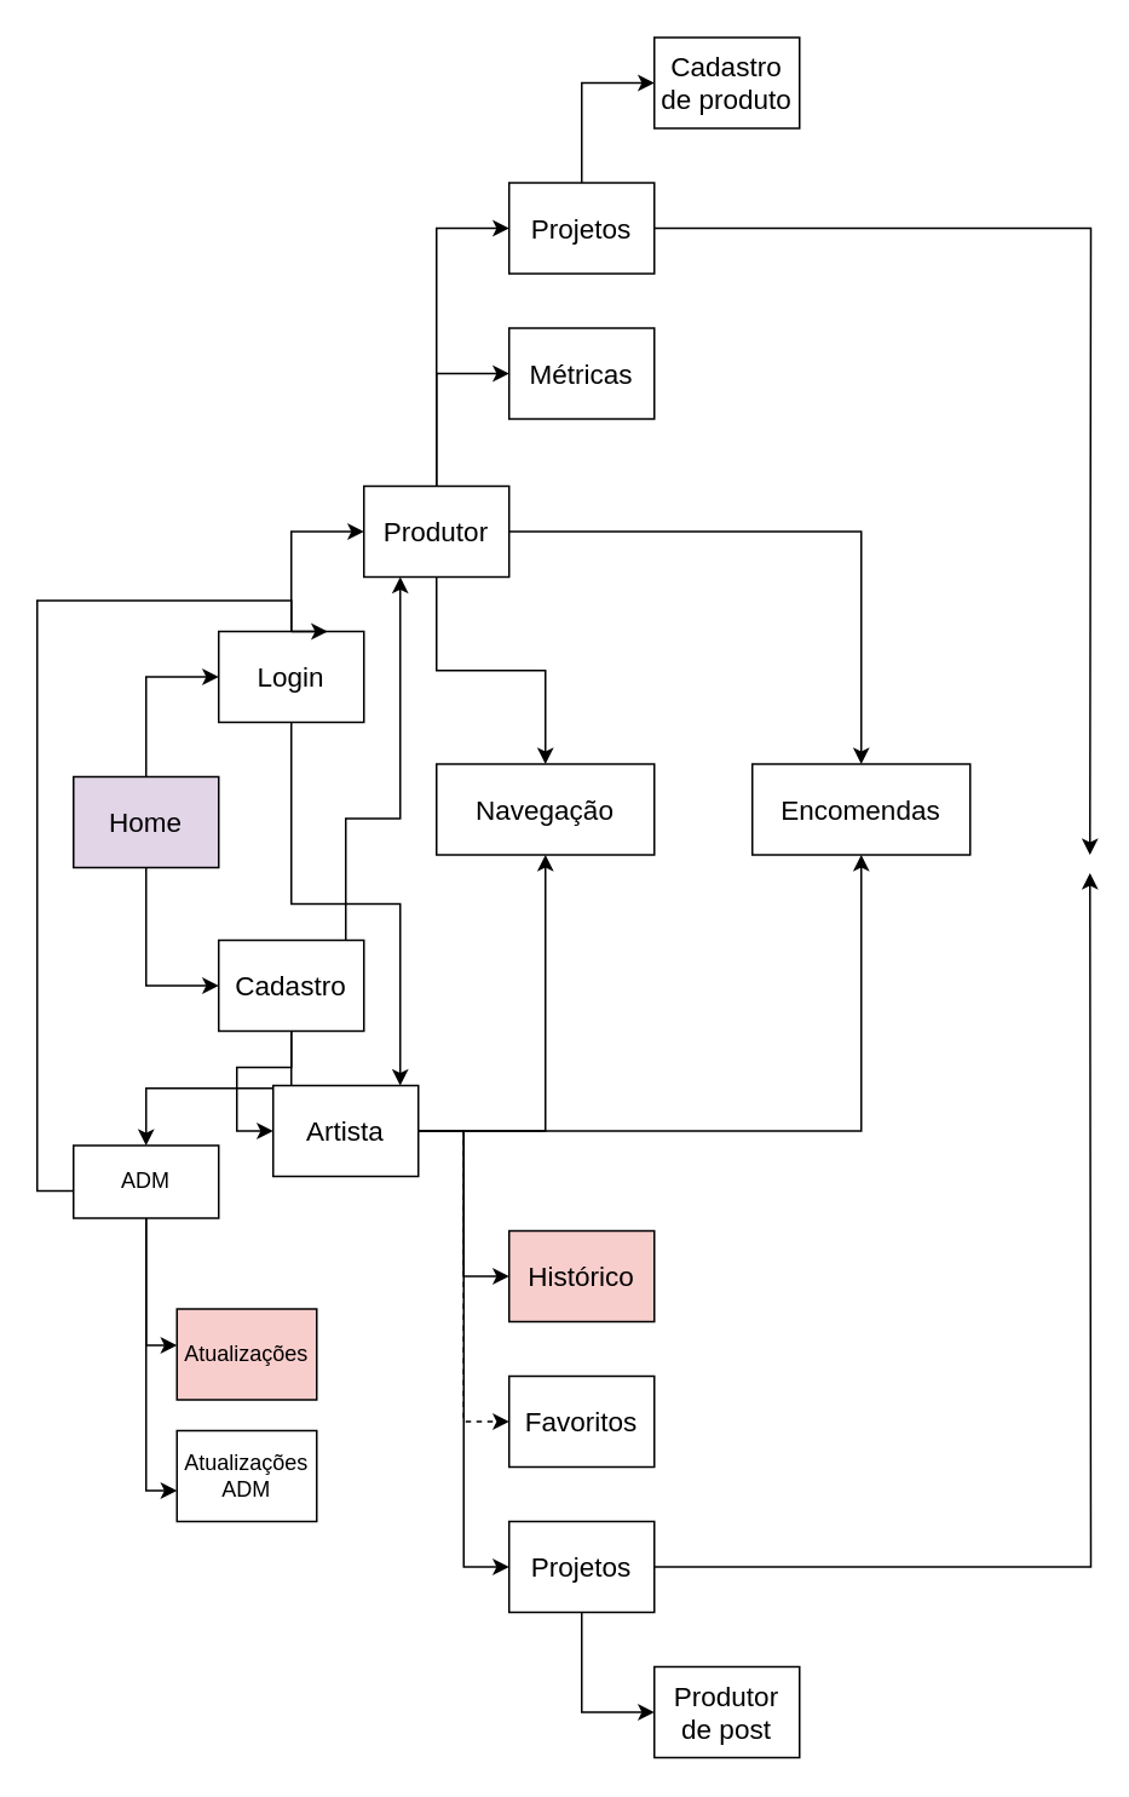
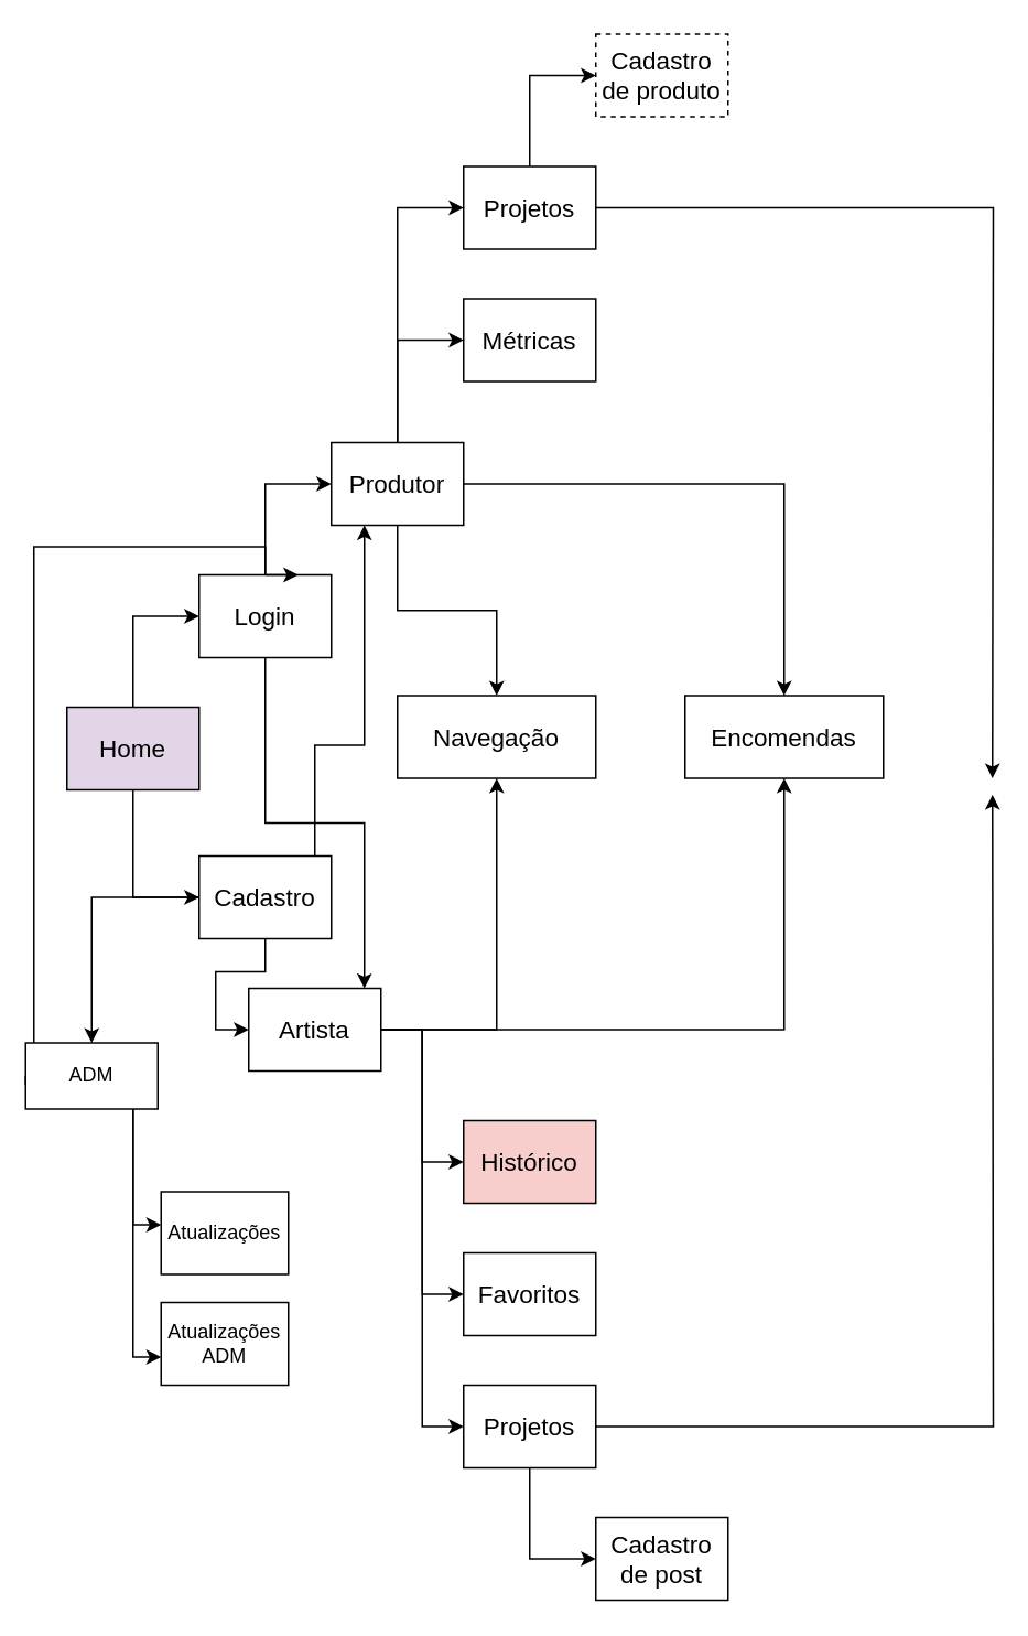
- <mxCell id="30" value="&lt;span style=&quot;font-size: 15px;&quot;&gt;Cadastro de produto&lt;br&gt;&lt;/span&gt;" style="rounded=0;whiteSpace=wrap;html=1;" parent="1" vertex="1"><mxGeometry x="360" y="20" width="80" height="50" as="geometry" /></mxCell>
+ <mxCell id="30" value="&lt;span style=&quot;font-size: 15px;&quot;&gt;Cadastro de produto&lt;br&gt;&lt;/span&gt;" style="rounded=0;whiteSpace=wrap;html=1;dashed=1;" parent="1" vertex="1"><mxGeometry x="360" y="20" width="80" height="50" as="geometry" /></mxCell>
- <mxCell id="40" value="&lt;div&gt;ADM&lt;/div&gt;" style="rounded=0;whiteSpace=wrap;html=1;" vertex="1" parent="1"><mxGeometry x="40" y="630" width="80" height="40" as="geometry" /></mxCell>
+ <mxCell id="40" value="&lt;div&gt;ADM&lt;/div&gt;" style="rounded=0;whiteSpace=wrap;html=1;" vertex="1" parent="1"><mxGeometry x="15" y="630" width="80" height="40" as="geometry" /></mxCell>
- <mxCell id="41" value="Atualizações" style="rounded=0;whiteSpace=wrap;html=1;fillColor=#f8cecc;" vertex="1" parent="1"><mxGeometry x="97" y="720" width="77" height="50" as="geometry" /></mxCell>
+ <mxCell id="41" value="Atualizações" style="rounded=0;whiteSpace=wrap;html=1;" vertex="1" parent="1"><mxGeometry x="97" y="720" width="77" height="50" as="geometry" /></mxCell>
- <mxCell id="21" style="edgeStyle=orthogonalEdgeStyle;rounded=0;orthogonalLoop=1;jettySize=auto;html=1;entryX=0;entryY=0.5;entryDx=0;entryDy=0;dashed=1;" parent="1" source="24" target="35" edge="1"><mxGeometry relative="1" as="geometry" /></mxCell>
+ <mxCell id="21" style="edgeStyle=orthogonalEdgeStyle;rounded=0;orthogonalLoop=1;jettySize=auto;html=1;entryX=0;entryY=0.5;entryDx=0;entryDy=0;" parent="1" source="24" target="35" edge="1"><mxGeometry relative="1" as="geometry" /></mxCell>
- <mxCell id="36" value="&lt;span style=&quot;font-size: 15px;&quot;&gt;Produtor de post&lt;br&gt;&lt;/span&gt;" style="rounded=0;whiteSpace=wrap;html=1;" parent="1" vertex="1"><mxGeometry x="360" y="917" width="80" height="50" as="geometry" /></mxCell>
+ <mxCell id="36" value="&lt;span style=&quot;font-size: 15px;&quot;&gt;Cadastro de post&lt;br&gt;&lt;/span&gt;" style="rounded=0;whiteSpace=wrap;html=1;" parent="1" vertex="1"><mxGeometry x="360" y="917" width="80" height="50" as="geometry" /></mxCell>
